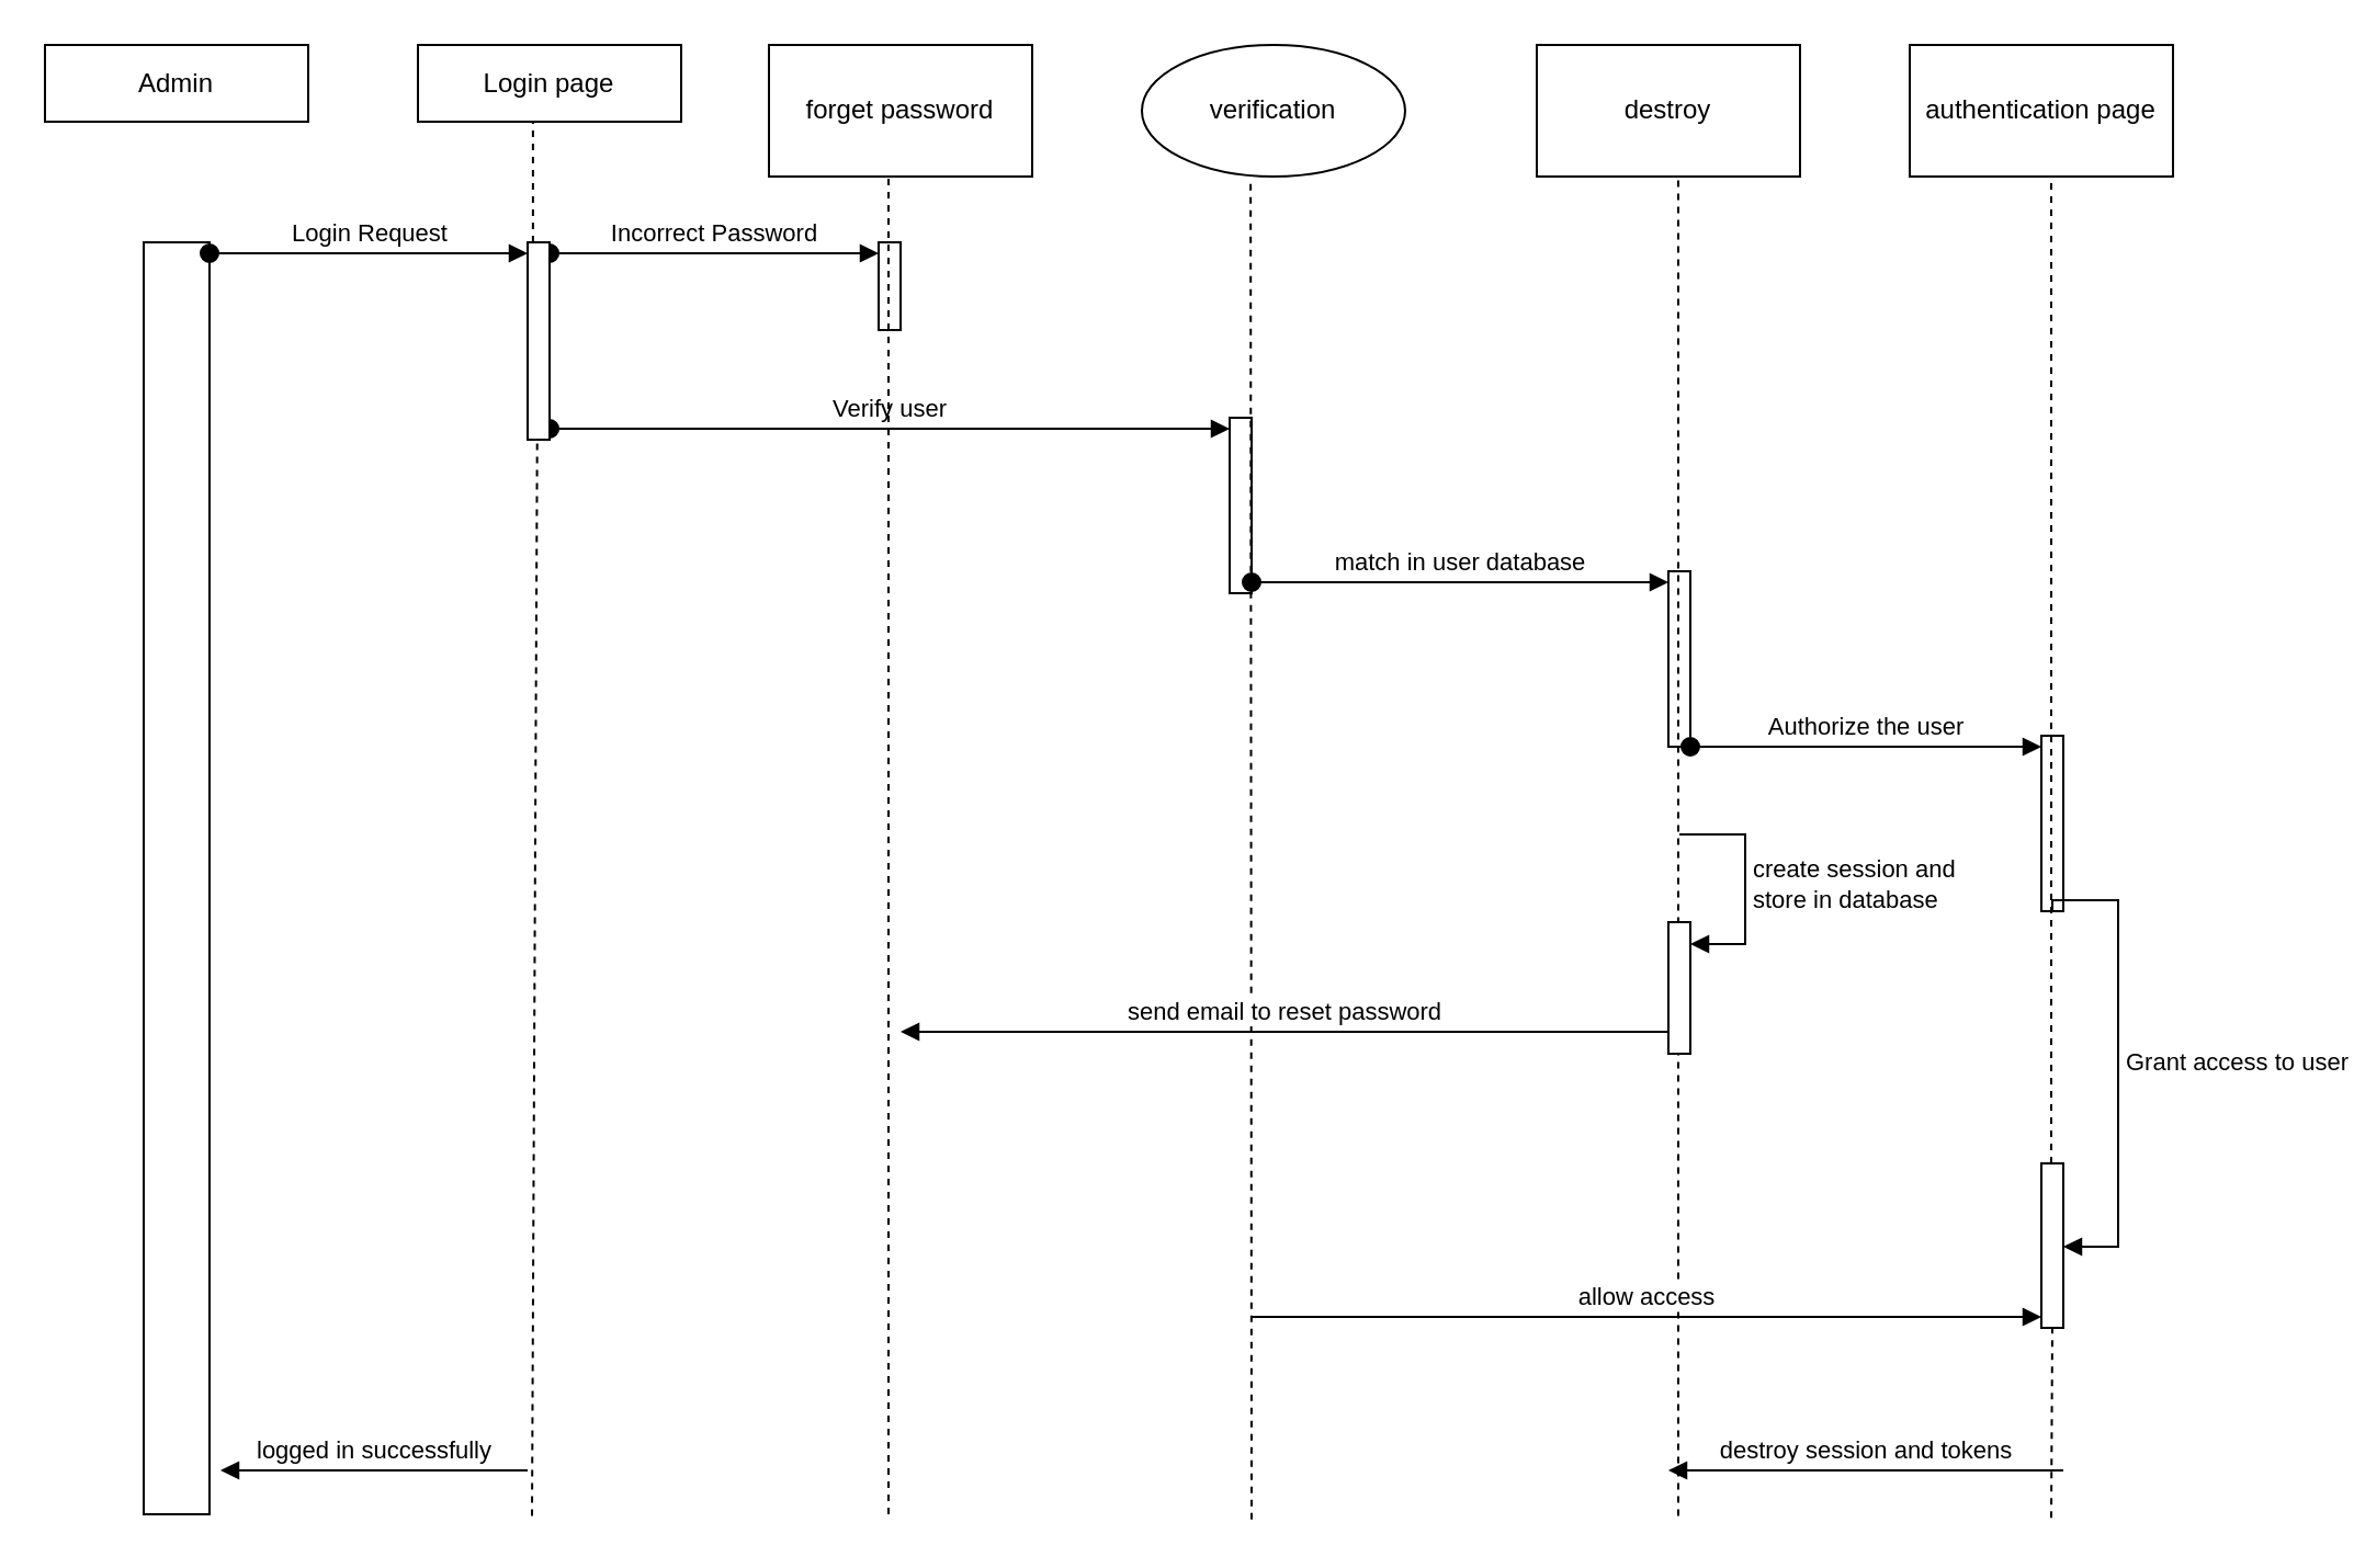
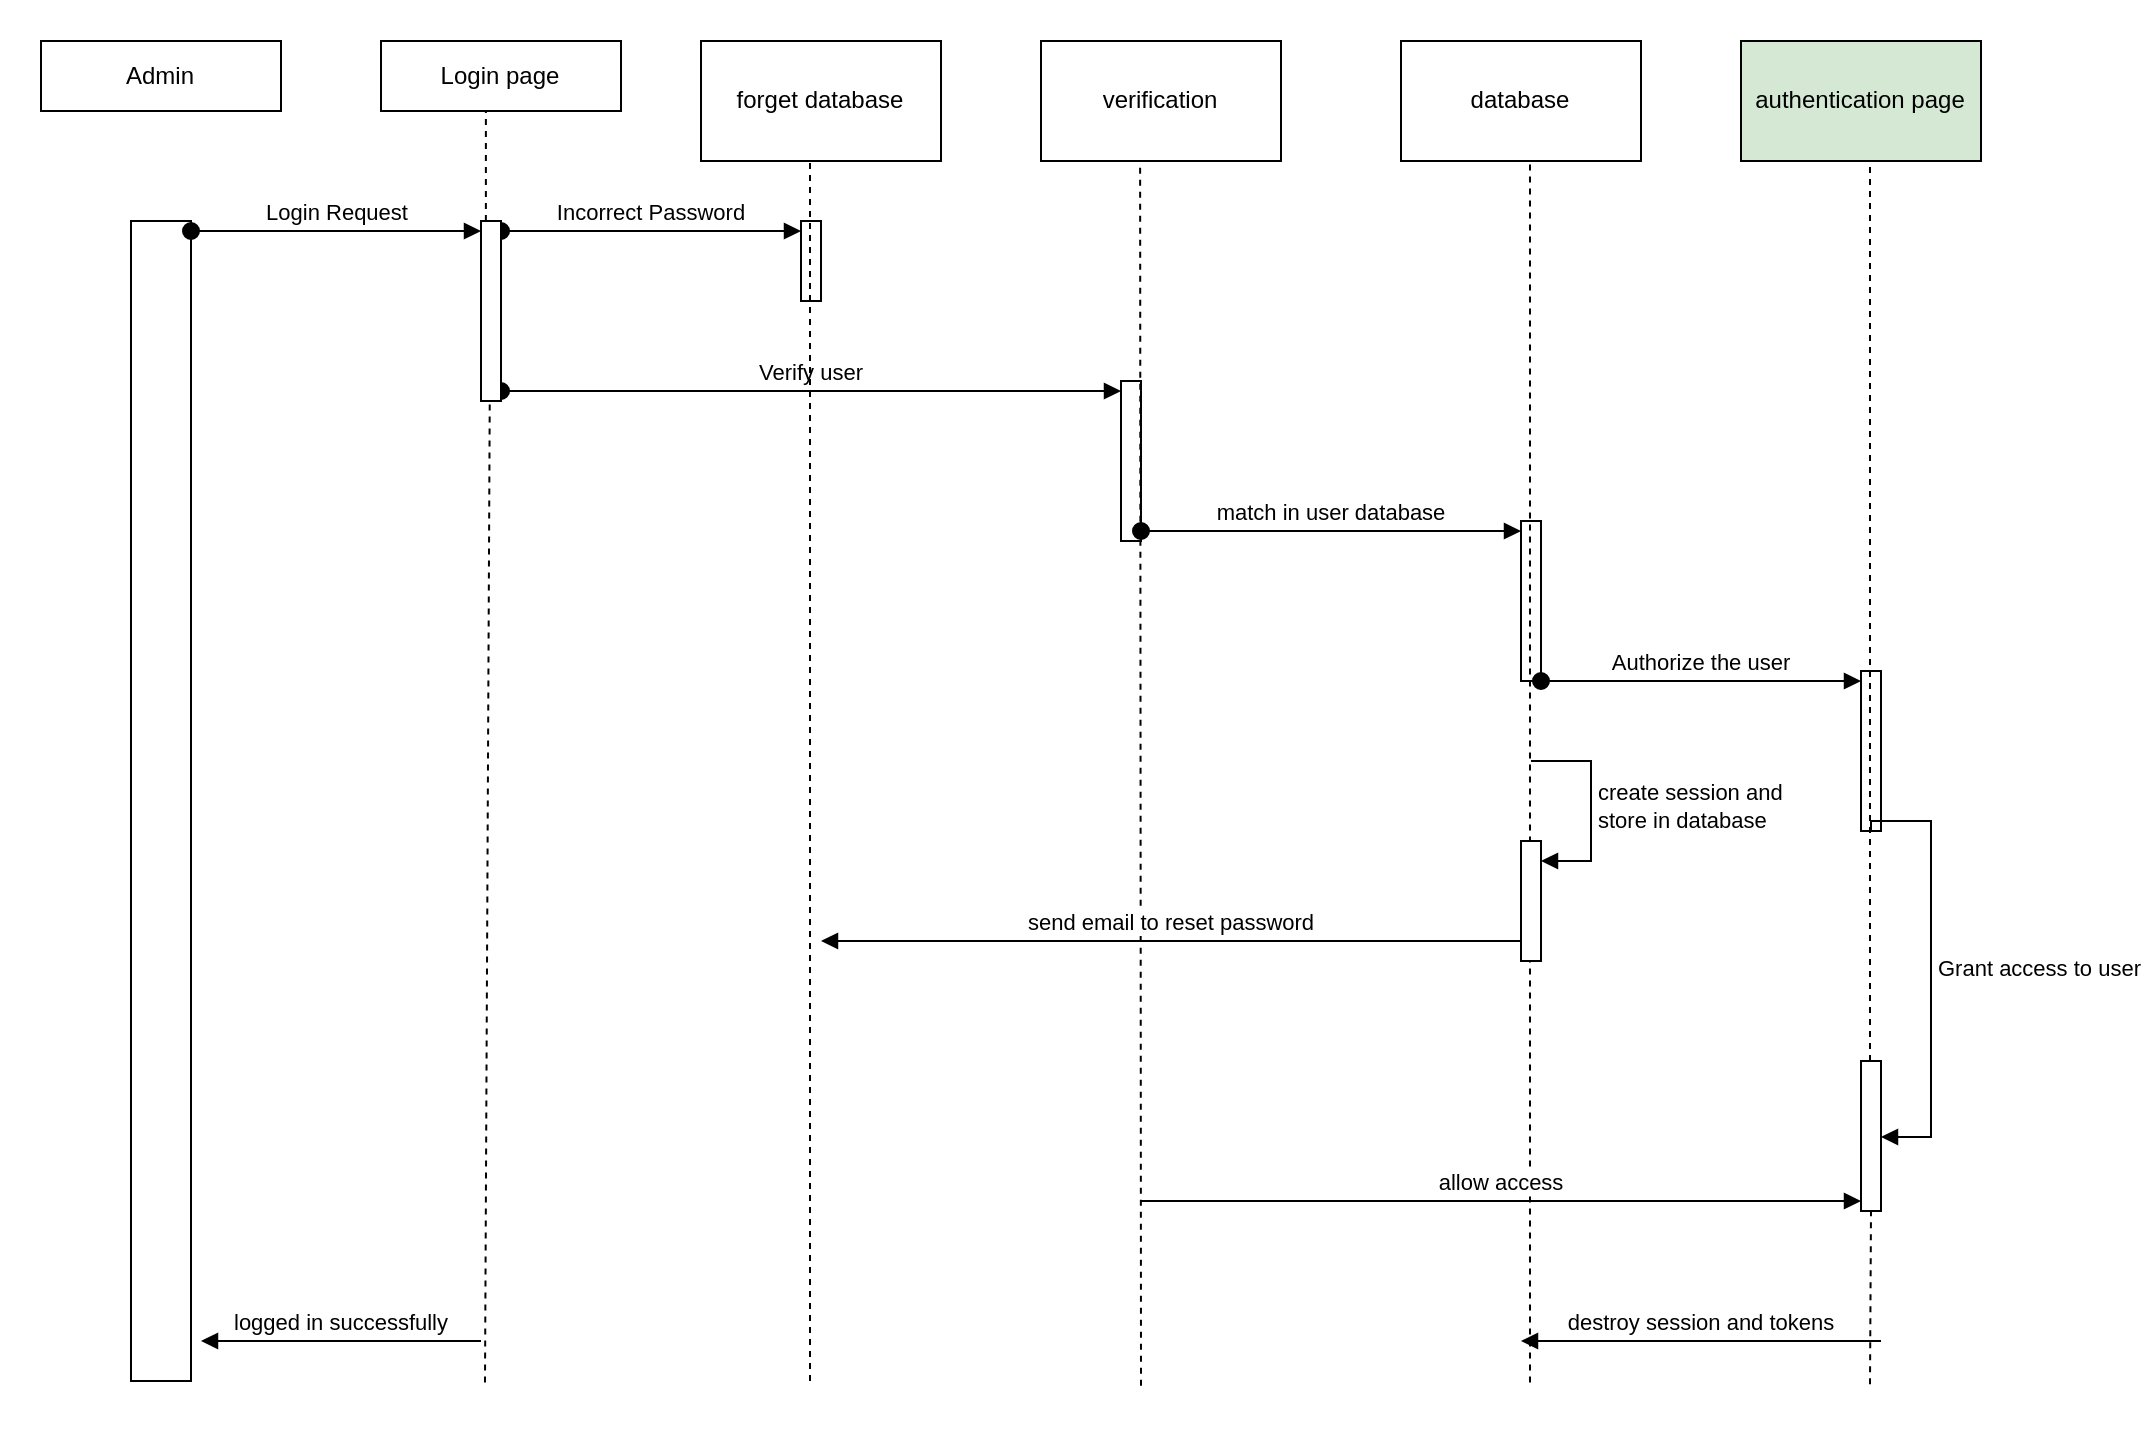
- <mxCell id="4" value="forget password" style="rounded=0;whiteSpace=wrap;html=1;" vertex="1" parent="1"><mxGeometry x="350" y="20" width="120" height="60" as="geometry" /></mxCell>
+ <mxCell id="4" value="forget database" style="rounded=0;whiteSpace=wrap;html=1;" vertex="1" parent="1"><mxGeometry x="350" y="20" width="120" height="60" as="geometry" /></mxCell>
- <mxCell id="5" value="verification" style="ellipse;whiteSpace=wrap;html=1;" vertex="1" parent="1"><mxGeometry x="520" y="20" width="120" height="60" as="geometry" /></mxCell>
+ <mxCell id="5" value="verification" style="rounded=0;whiteSpace=wrap;html=1;" vertex="1" parent="1"><mxGeometry x="520" y="20" width="120" height="60" as="geometry" /></mxCell>
- <mxCell id="6" value="destroy" style="rounded=0;whiteSpace=wrap;html=1;" vertex="1" parent="1"><mxGeometry x="700" y="20" width="120" height="60" as="geometry" /></mxCell>
+ <mxCell id="6" value="database" style="rounded=0;whiteSpace=wrap;html=1;" vertex="1" parent="1"><mxGeometry x="700" y="20" width="120" height="60" as="geometry" /></mxCell>
- <mxCell id="7" value="authentication page" style="rounded=0;whiteSpace=wrap;html=1;" vertex="1" parent="1"><mxGeometry x="870" y="20" width="120" height="60" as="geometry" /></mxCell>
+ <mxCell id="7" value="authentication page" style="rounded=0;whiteSpace=wrap;html=1;fillColor=#d5e8d4;" vertex="1" parent="1"><mxGeometry x="870" y="20" width="120" height="60" as="geometry" /></mxCell>
